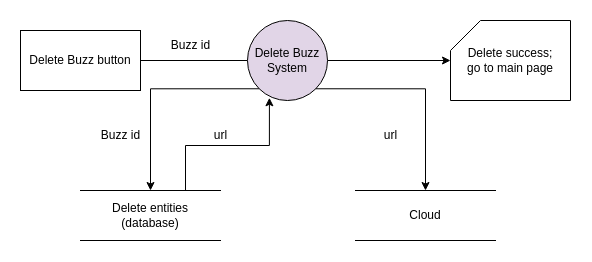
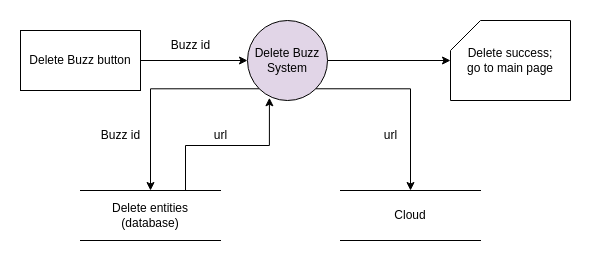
- <mxCell id="2" style="edgeStyle=orthogonalEdgeStyle;rounded=0;orthogonalLoop=1;jettySize=auto;html=1;exitX=1;exitY=0.5;exitDx=0;exitDy=0;entryX=0;entryY=0.5;entryDx=0;entryDy=0;startArrow=none;endArrow=none;" edge="1" parent="1" source="11" target="6"><mxGeometry relative="1" as="geometry" /></mxCell>
+ <mxCell id="2" style="edgeStyle=orthogonalEdgeStyle;rounded=0;orthogonalLoop=1;jettySize=auto;html=1;exitX=1;exitY=0.5;exitDx=0;exitDy=0;entryX=0;entryY=0.5;entryDx=0;entryDy=0;startArrow=none;" edge="1" parent="1" source="11" target="6"><mxGeometry relative="1" as="geometry" /></mxCell>
- <mxCell id="14" value="Cloud" style="shape=partialRectangle;whiteSpace=wrap;html=1;left=0;right=0;fillColor=none;rounded=0;strokeColor=default;fontFamily=Helvetica;fontSize=12;fontColor=default;" vertex="1" parent="1"><mxGeometry x="355" y="190" width="140" height="50" as="geometry" /></mxCell>
+ <mxCell id="14" value="Cloud" style="shape=partialRectangle;whiteSpace=wrap;html=1;left=0;right=0;fillColor=none;rounded=0;strokeColor=default;fontFamily=Helvetica;fontSize=12;fontColor=default;" vertex="1" parent="1"><mxGeometry x="340" y="190" width="140" height="50" as="geometry" /></mxCell>
